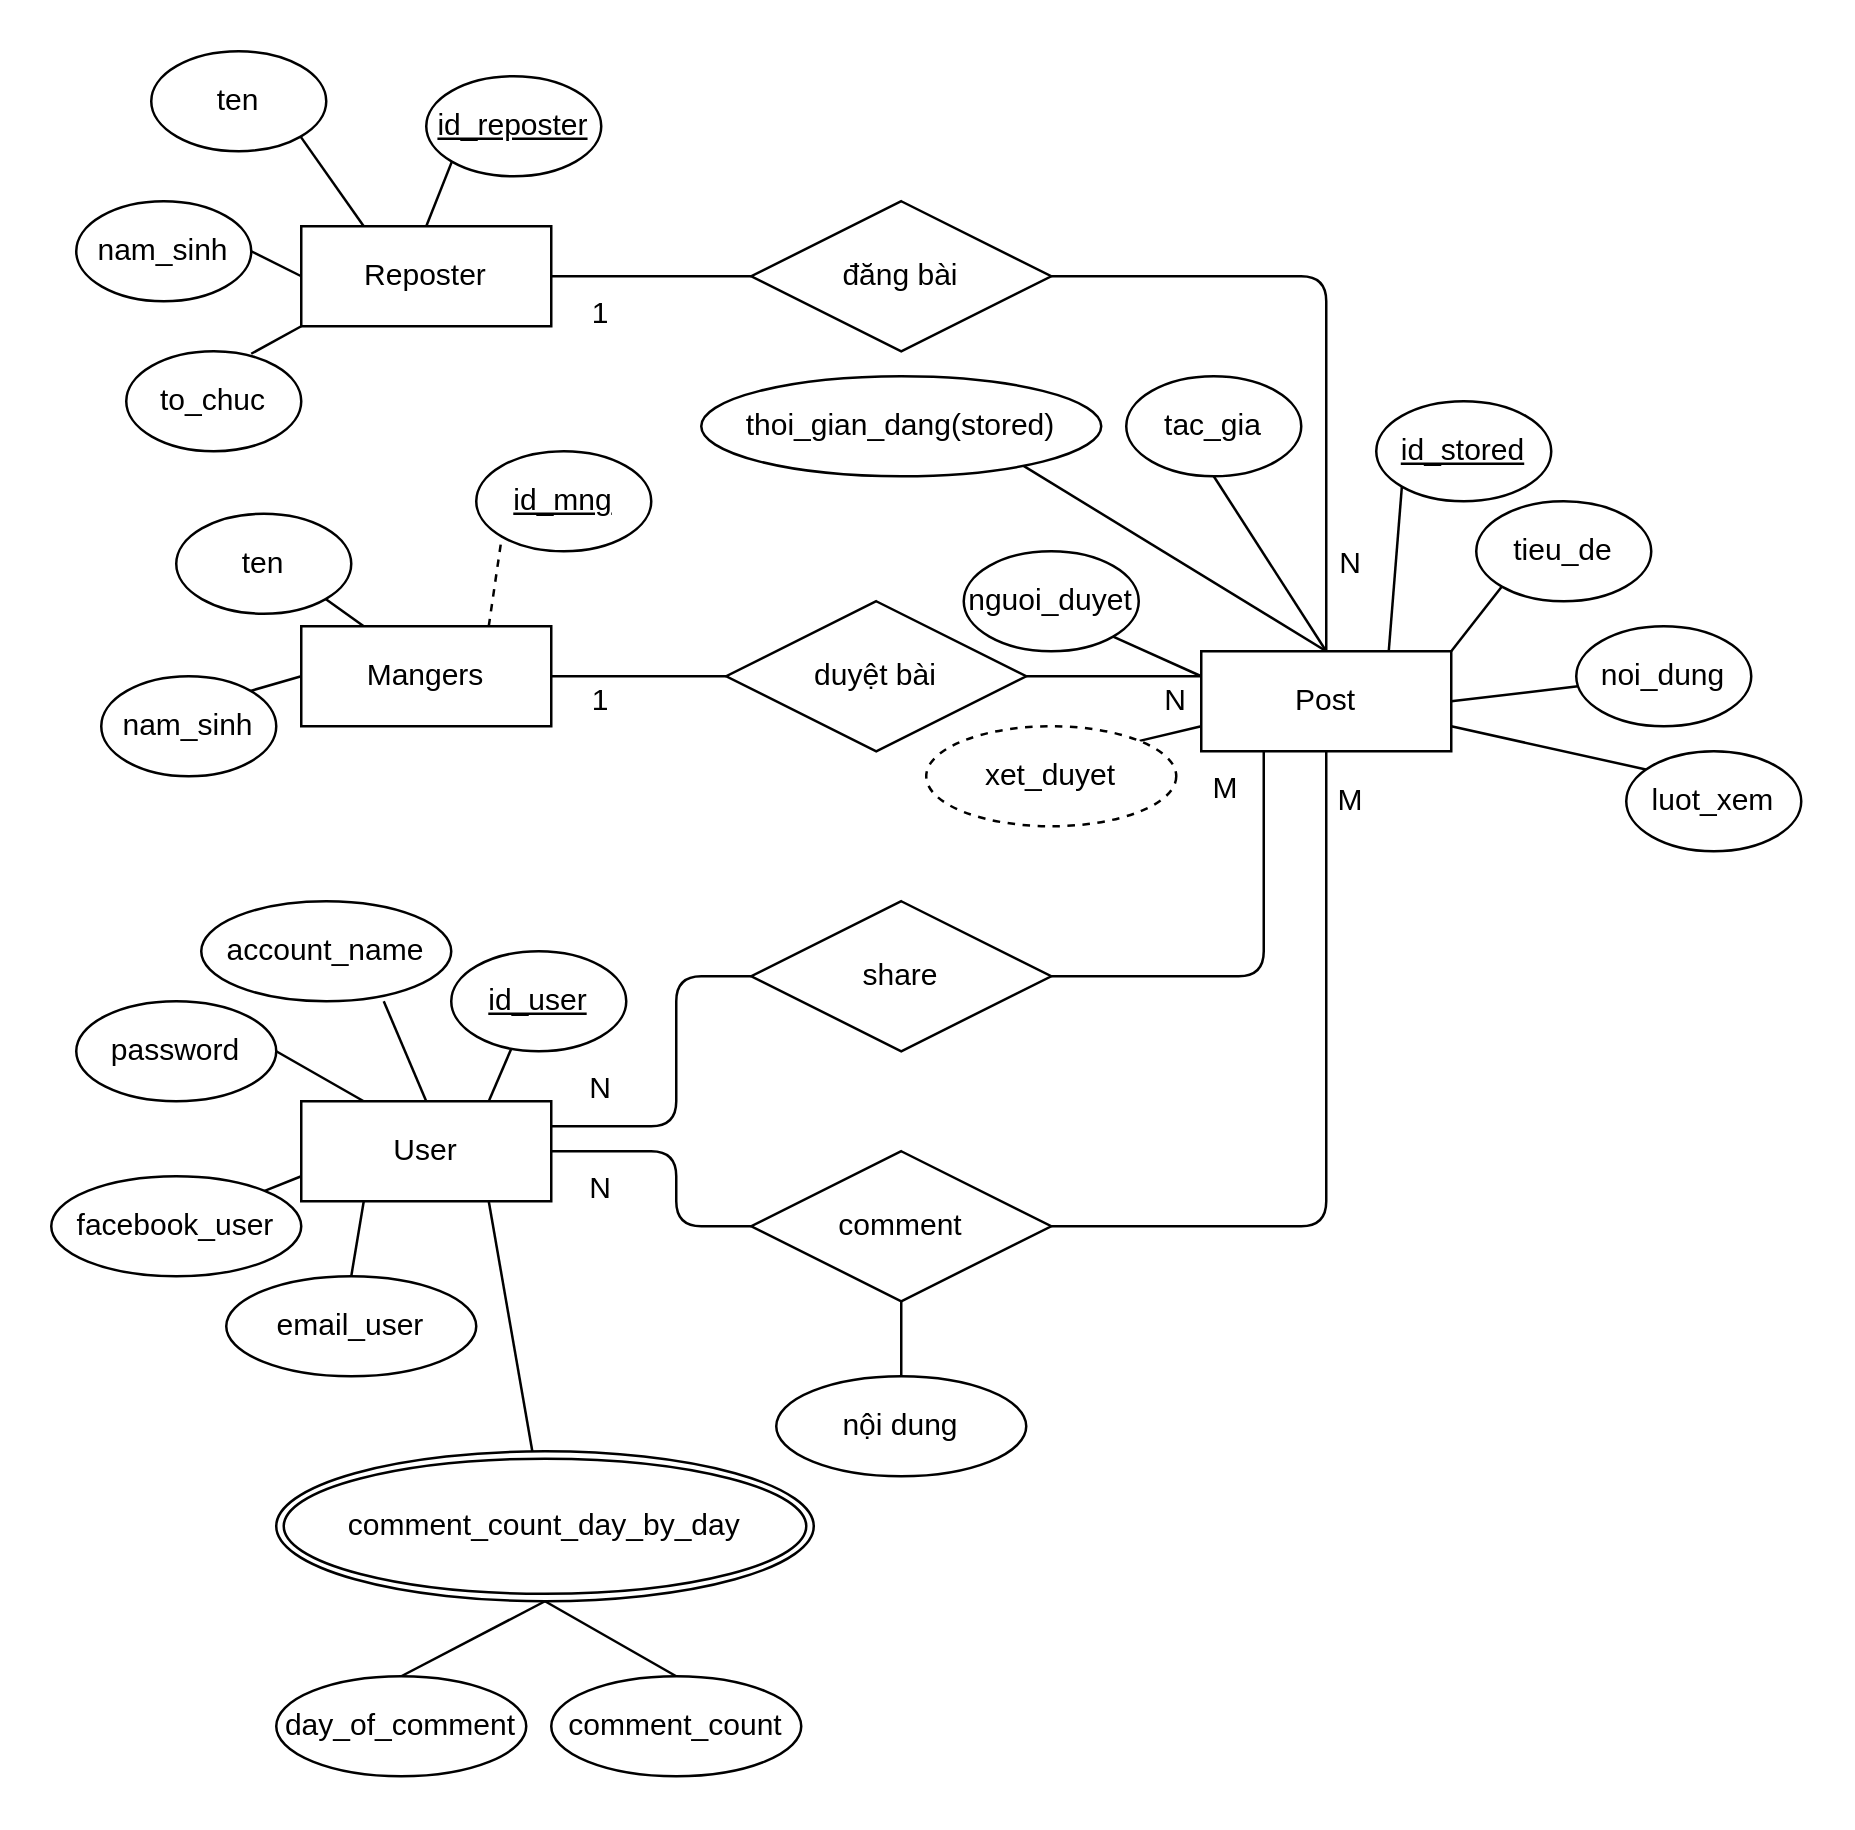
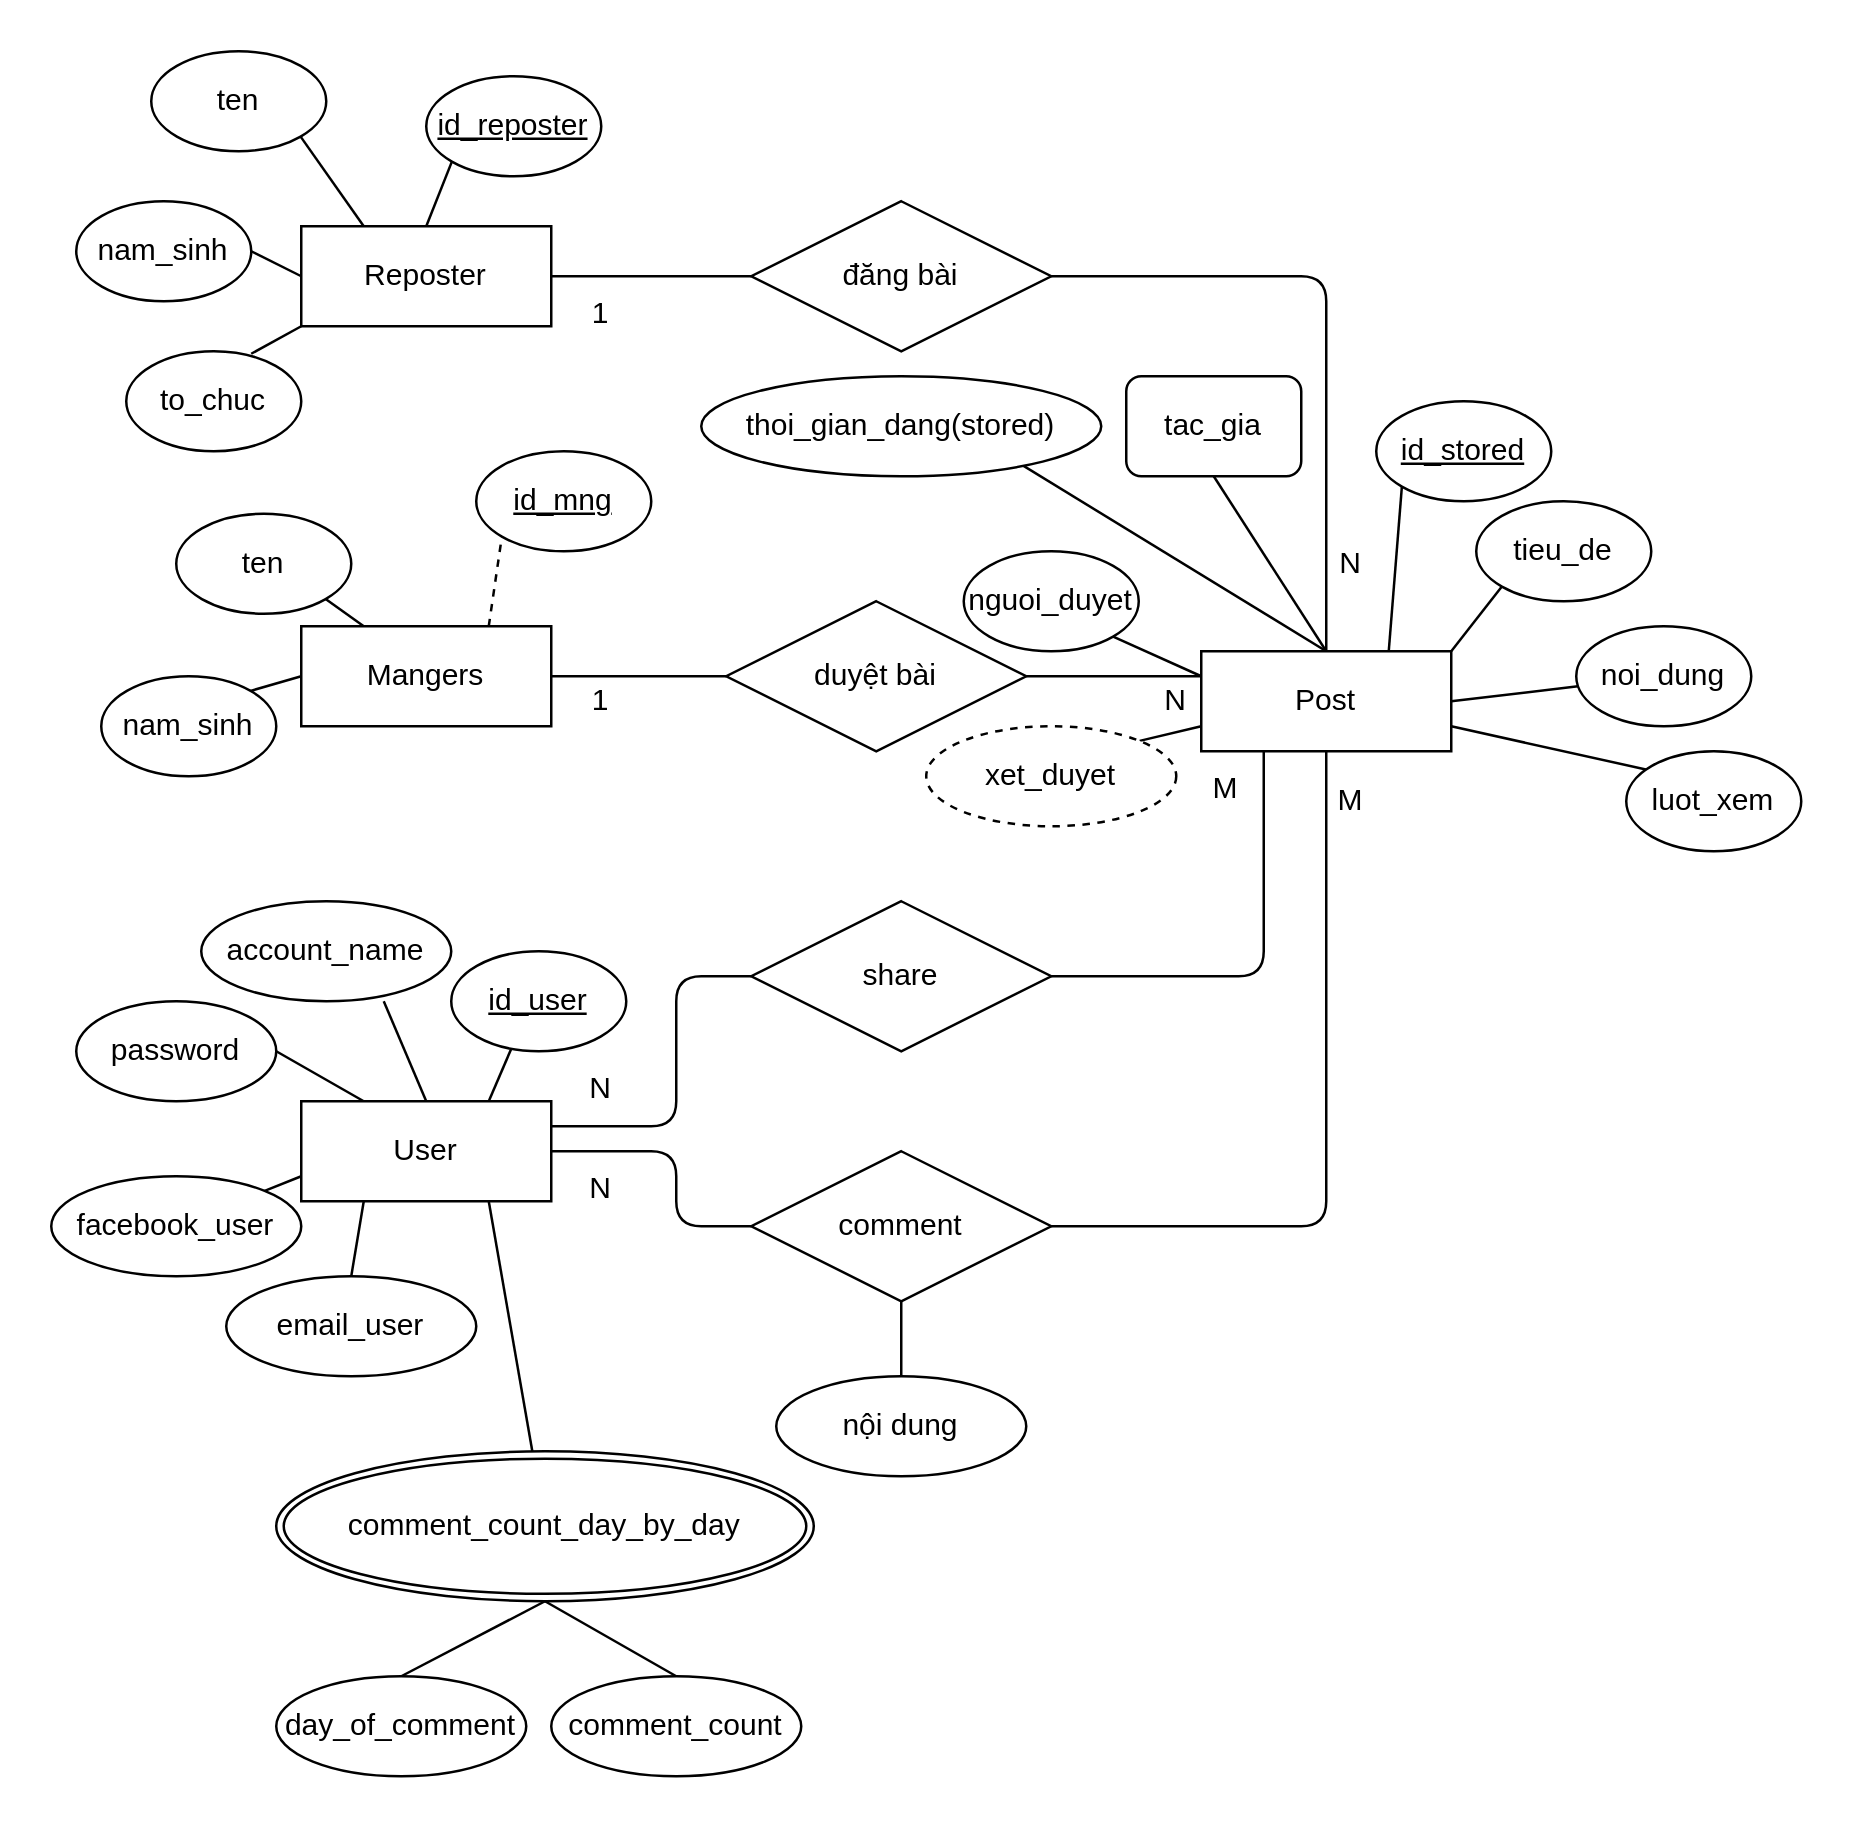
- <mxCell id="43" value="tac_gia" style="ellipse;whiteSpace=wrap;html=1;align=center;" vertex="1" parent="1"><mxGeometry x="450" y="150" width="70" height="40" as="geometry" /></mxCell>
+ <mxCell id="43" value="tac_gia" style="whiteSpace=wrap;html=1;align=center;rounded=1;" vertex="1" parent="1"><mxGeometry x="450" y="150" width="70" height="40" as="geometry" /></mxCell>
